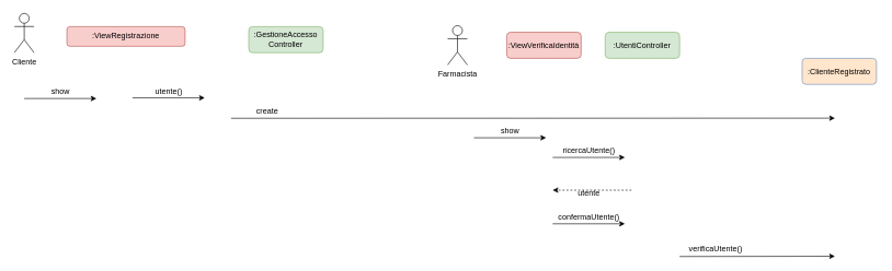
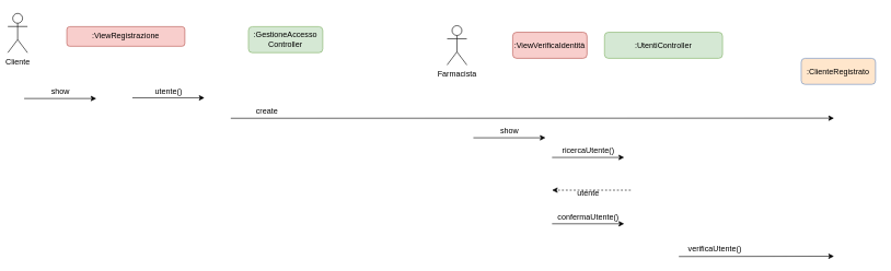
- <mxCell id="2" value="Cliente" style="shape=umlActor;verticalLabelPosition=bottom;verticalAlign=top;html=1;outlineConnect=0;" vertex="1" parent="1"><mxGeometry x="20" y="20" width="30" height="60" as="geometry" /></mxCell>
+ <mxCell id="2" value="Cliente" style="shape=umlActor;verticalLabelPosition=bottom;verticalAlign=top;html=1;outlineConnect=0;" vertex="1" parent="1"><mxGeometry x="10" y="20" width="30" height="60" as="geometry" /></mxCell>
- <mxCell id="10" value=":ViewVerificaIdentità" style="rounded=1;whiteSpace=wrap;html=1;fillColor=#f8cecc;strokeColor=#b85450;" vertex="1" parent="1"><mxGeometry x="770" y="48.81" width="113.37" height="39.8" as="geometry" /></mxCell>
+ <mxCell id="10" value=":ViewVerificaIdentità" style="rounded=1;whiteSpace=wrap;html=1;fillColor=#f8cecc;strokeColor=#b85450;" vertex="1" parent="1"><mxGeometry x="780" y="48.81" width="113.37" height="39.8" as="geometry" /></mxCell>
- <mxCell id="11" value=":UtentiController" style="rounded=1;whiteSpace=wrap;html=1;fillColor=#d5e8d4;strokeColor=#82b366;" vertex="1" parent="1"><mxGeometry x="920" y="48.81" width="113.37" height="39.8" as="geometry" /></mxCell>
+ <mxCell id="11" value=":UtentiController" style="rounded=1;whiteSpace=wrap;html=1;fillColor=#d5e8d4;strokeColor=#82b366;" vertex="1" parent="1"><mxGeometry x="920" y="48.81" width="180" height="39.8" as="geometry" /></mxCell>
